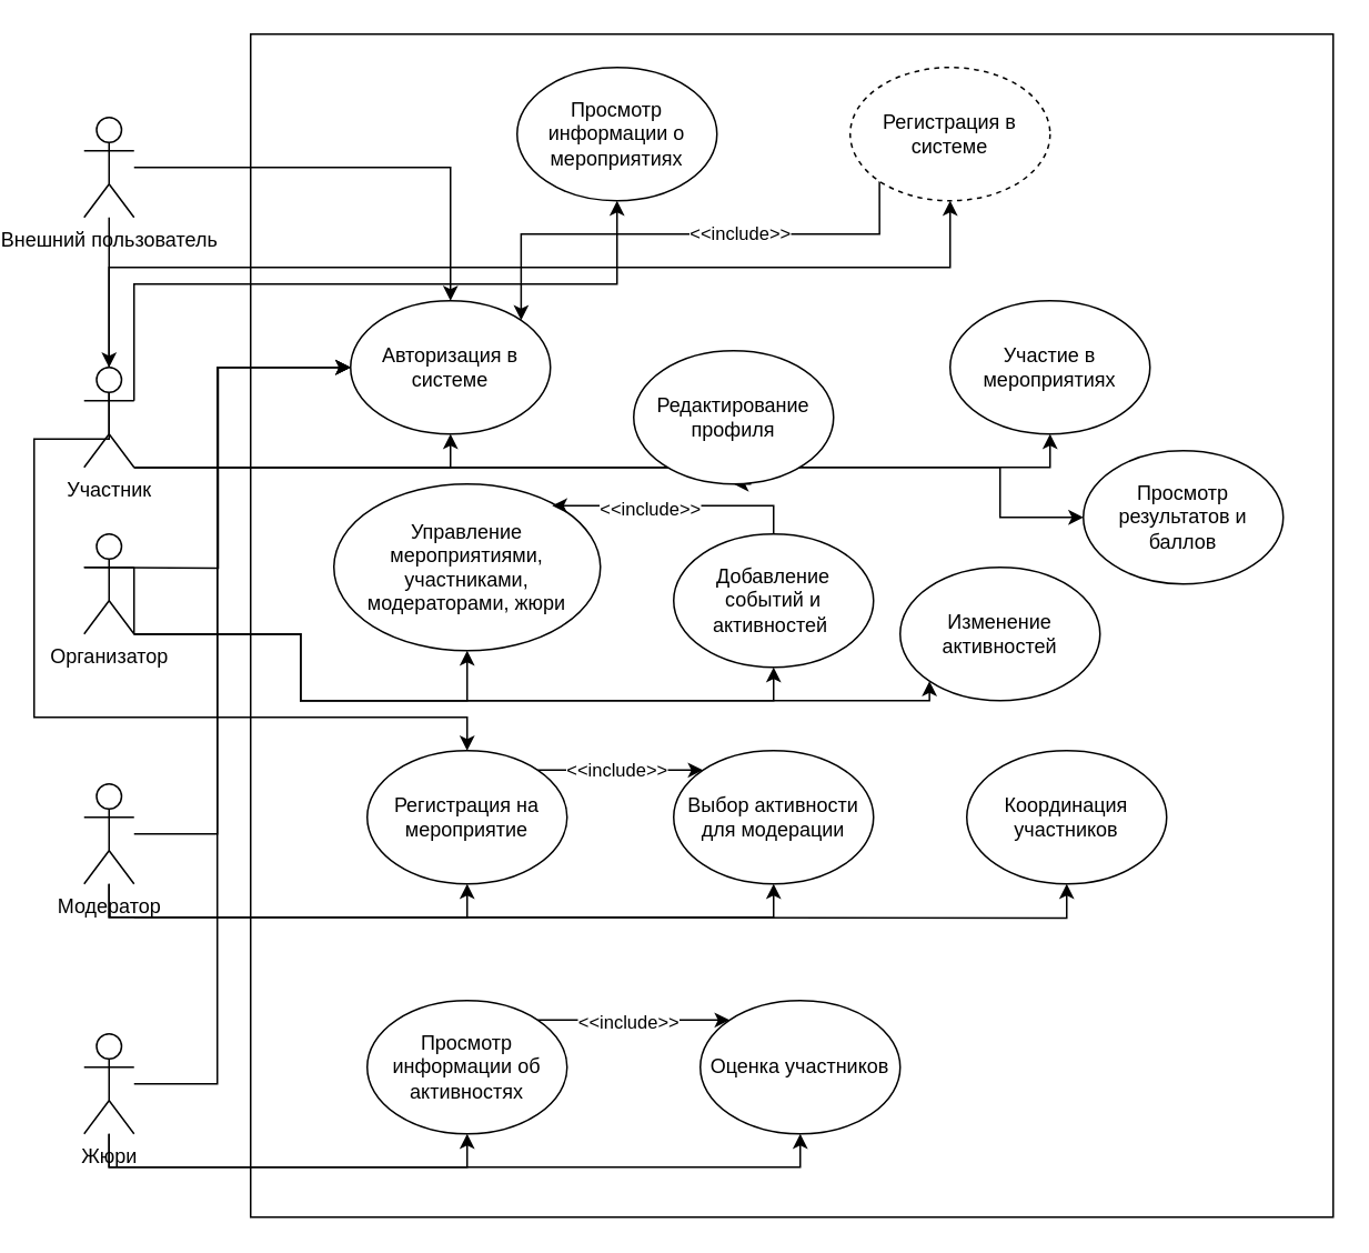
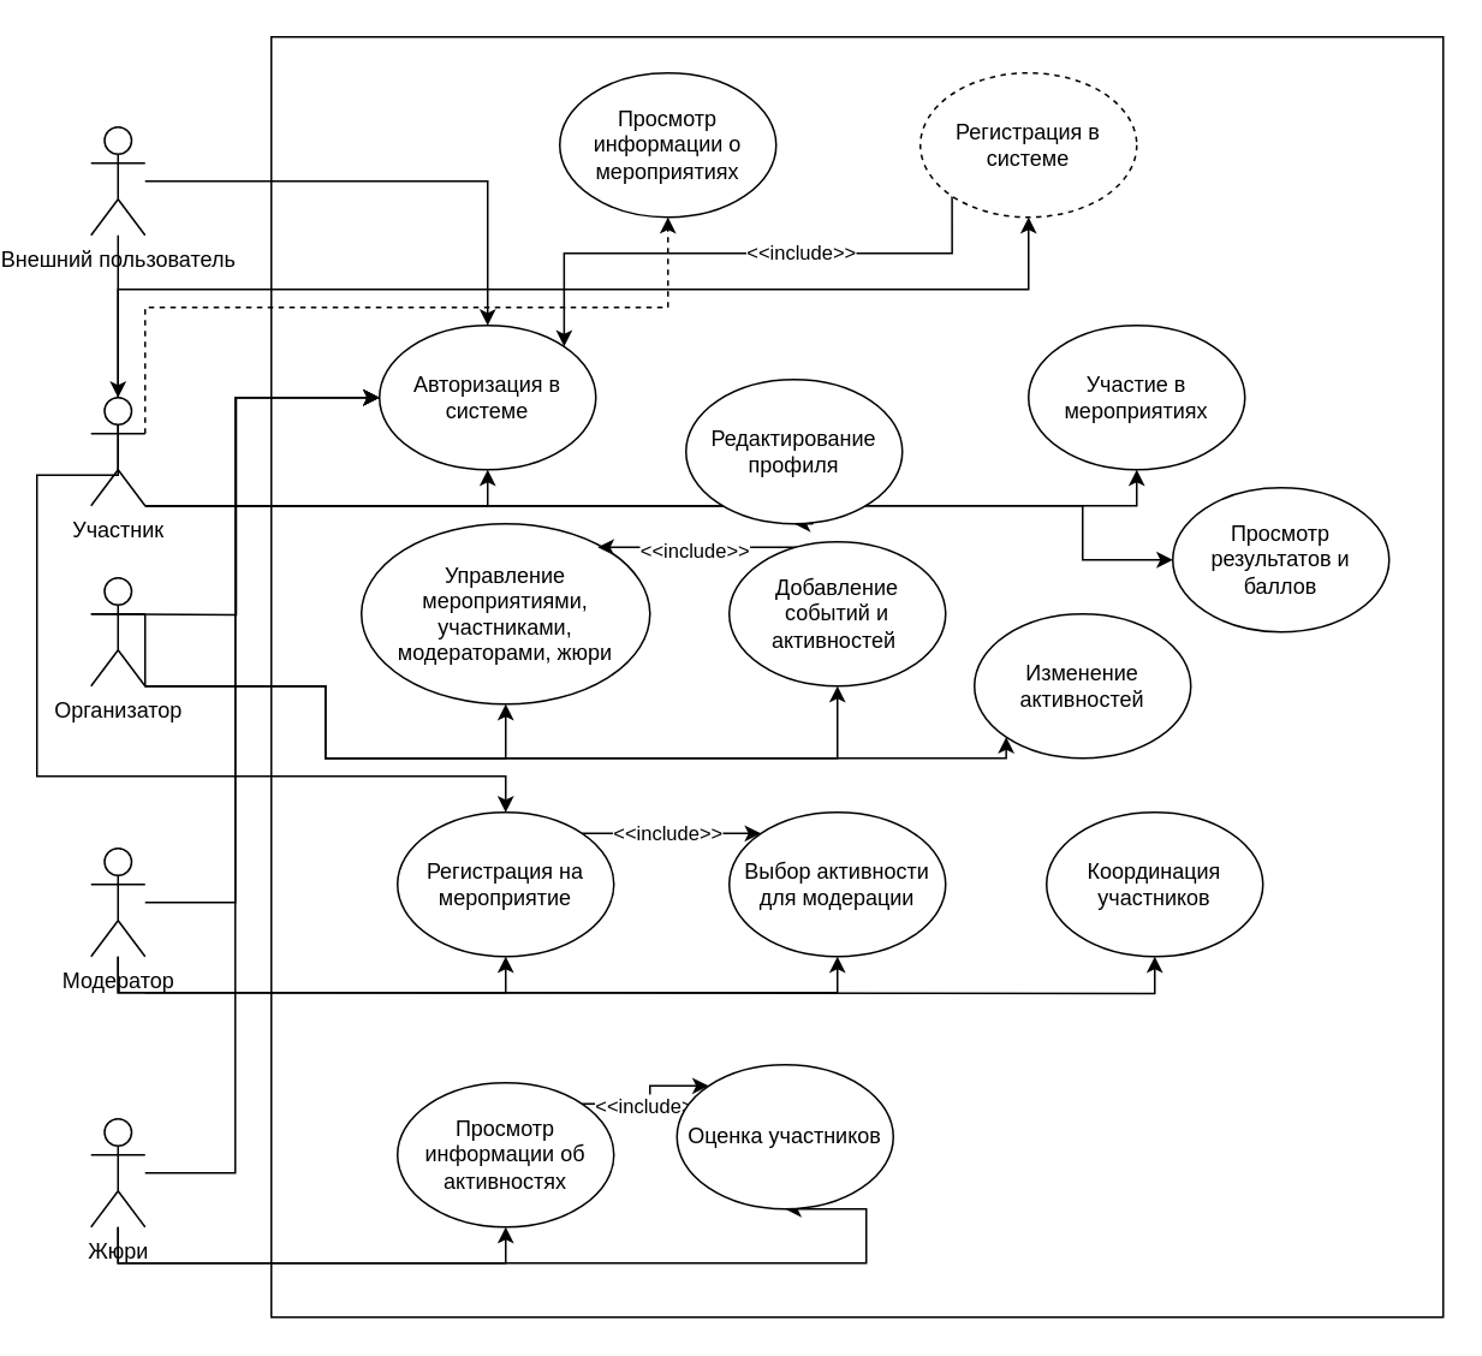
- <mxCell id="11" style="edgeStyle=orthogonalEdgeStyle;rounded=0;orthogonalLoop=1;jettySize=auto;html=1;entryX=0.5;entryY=1;entryDx=0;entryDy=0;exitX=1;exitY=0.333;exitDx=0;exitDy=0;exitPerimeter=0;" edge="1" parent="1" source="14" target="3"><mxGeometry relative="1" as="geometry"><Array as="points"><mxPoint x="80" y="170" /><mxPoint x="370" y="170" /></Array></mxGeometry></mxCell>
+ <mxCell id="11" style="edgeStyle=orthogonalEdgeStyle;rounded=0;orthogonalLoop=1;jettySize=auto;html=1;entryX=0.5;entryY=1;entryDx=0;entryDy=0;exitX=1;exitY=0.333;exitDx=0;exitDy=0;exitPerimeter=0;dashed=1;" edge="1" parent="1" source="14" target="3"><mxGeometry relative="1" as="geometry"><Array as="points"><mxPoint x="80" y="170" /><mxPoint x="370" y="170" /></Array></mxGeometry></mxCell>
- <mxCell id="26" value="Добавление событий и активностей&amp;nbsp;" style="ellipse;whiteSpace=wrap;html=1;" vertex="1" parent="1"><mxGeometry x="404" y="320" width="120" height="80" as="geometry" /></mxCell>
+ <mxCell id="26" value="Добавление событий и активностей&amp;nbsp;" style="ellipse;whiteSpace=wrap;html=1;" vertex="1" parent="1"><mxGeometry x="404" y="300" width="120" height="80" as="geometry" /></mxCell>
- <mxCell id="44" value="Оценка участников" style="ellipse;whiteSpace=wrap;html=1;" vertex="1" parent="1"><mxGeometry x="420" y="600" width="120" height="80" as="geometry" /></mxCell>
+ <mxCell id="44" value="Оценка участников" style="ellipse;whiteSpace=wrap;html=1;" vertex="1" parent="1"><mxGeometry x="375" y="590" width="120" height="80" as="geometry" /></mxCell>
